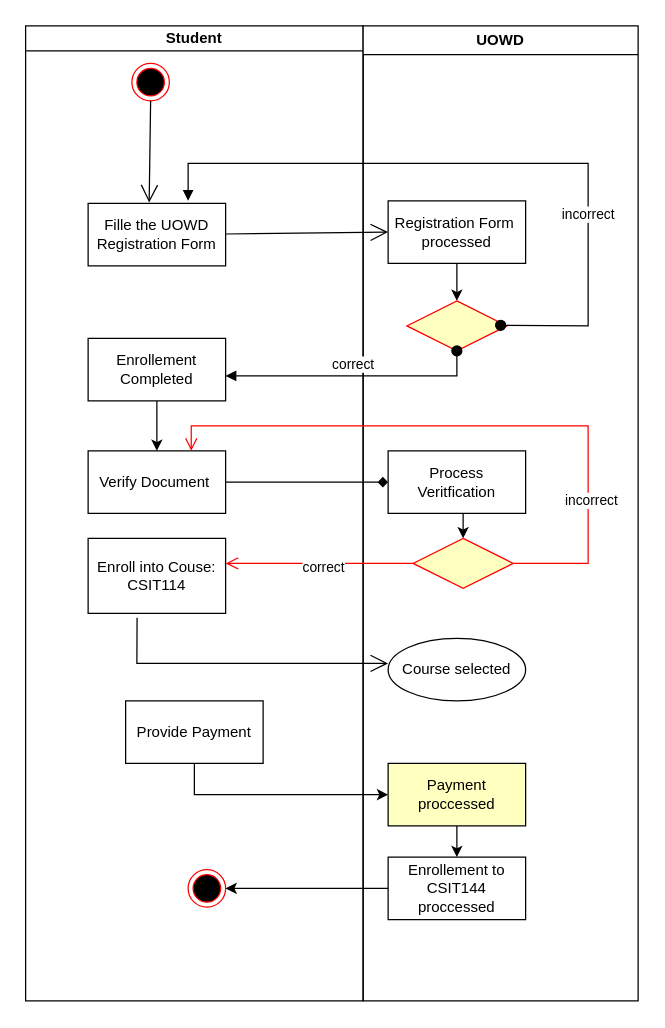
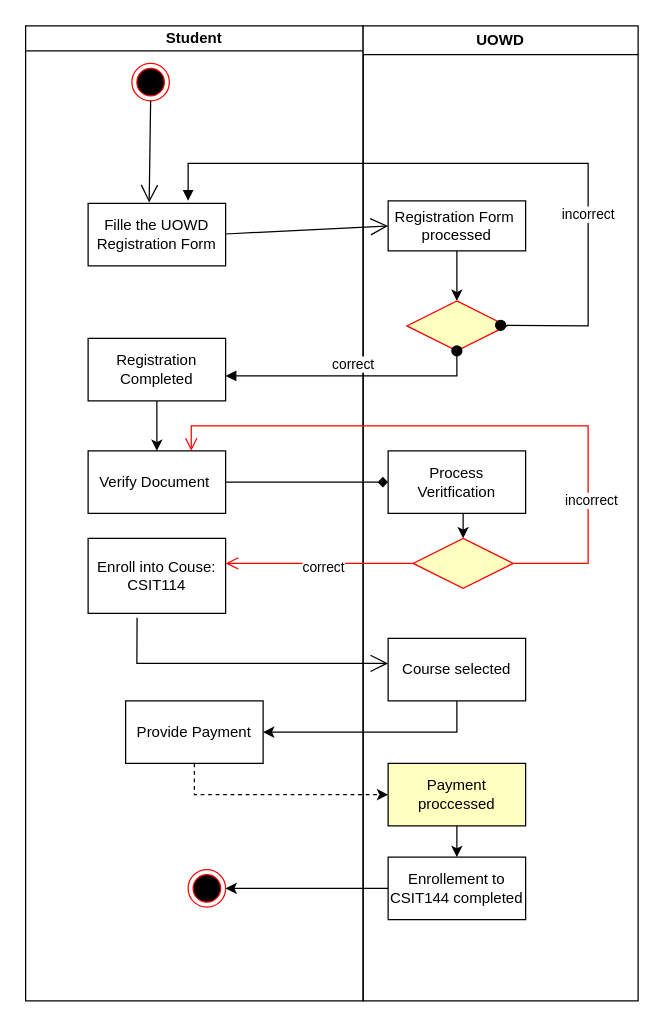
- <mxCell id="16" value="Registration Form&amp;nbsp;&lt;div&gt;processed&lt;/div&gt;" style="html=1;whiteSpace=wrap;" vertex="1" parent="14"><mxGeometry x="20" y="140" width="110" height="50" as="geometry" /></mxCell>
+ <mxCell id="16" value="Registration Form&amp;nbsp;&lt;div&gt;processed&lt;/div&gt;" style="html=1;whiteSpace=wrap;" vertex="1" parent="14"><mxGeometry x="20" y="140" width="110" height="40" as="geometry" /></mxCell>
- <mxCell id="5" value="Enrollement Completed" style="html=1;whiteSpace=wrap;" vertex="1" parent="2"><mxGeometry x="50" y="250" width="110" height="50" as="geometry" /></mxCell>
+ <mxCell id="5" value="Registration Completed" style="html=1;whiteSpace=wrap;" vertex="1" parent="2"><mxGeometry x="50" y="250" width="110" height="50" as="geometry" /></mxCell>
- <mxCell id="23" value="Course selected" style="ellipse;html=1;whiteSpace=wrap;" vertex="1" parent="14"><mxGeometry x="20" y="490" width="110" height="50" as="geometry" /></mxCell>
+ <mxCell id="23" value="Course selected" style="html=1;whiteSpace=wrap;" vertex="1" parent="14"><mxGeometry x="20" y="490" width="110" height="50" as="geometry" /></mxCell>
+ <mxCell id="27" style="edgeStyle=orthogonalEdgeStyle;rounded=0;orthogonalLoop=1;jettySize=auto;html=1;exitX=0.5;exitY=1;exitDx=0;exitDy=0;" edge="1" parent="1" source="23" target="10"><mxGeometry relative="1" as="geometry"><mxPoint x="190" y="610" as="targetPoint" /></mxGeometry></mxCell>
- <mxCell id="29" style="edgeStyle=orthogonalEdgeStyle;rounded=0;orthogonalLoop=1;jettySize=auto;html=1;exitX=0.5;exitY=1;exitDx=0;exitDy=0;" edge="1" parent="1" source="10" target="24"><mxGeometry relative="1" as="geometry"><mxPoint x="310" y="620" as="targetPoint" /></mxGeometry></mxCell>
+ <mxCell id="29" style="edgeStyle=orthogonalEdgeStyle;rounded=0;orthogonalLoop=1;jettySize=auto;html=1;exitX=0.5;exitY=1;exitDx=0;exitDy=0;dashed=1;" edge="1" parent="1" source="10" target="24"><mxGeometry relative="1" as="geometry"><mxPoint x="310" y="620" as="targetPoint" /></mxGeometry></mxCell>
- <mxCell id="31" value="Enrollement to CSIT144 proccessed" style="html=1;whiteSpace=wrap;" vertex="1" parent="1"><mxGeometry x="310" y="685" width="110" height="50" as="geometry" /></mxCell>
+ <mxCell id="31" value="Enrollement to CSIT144 completed" style="html=1;whiteSpace=wrap;" vertex="1" parent="1"><mxGeometry x="310" y="685" width="110" height="50" as="geometry" /></mxCell>
